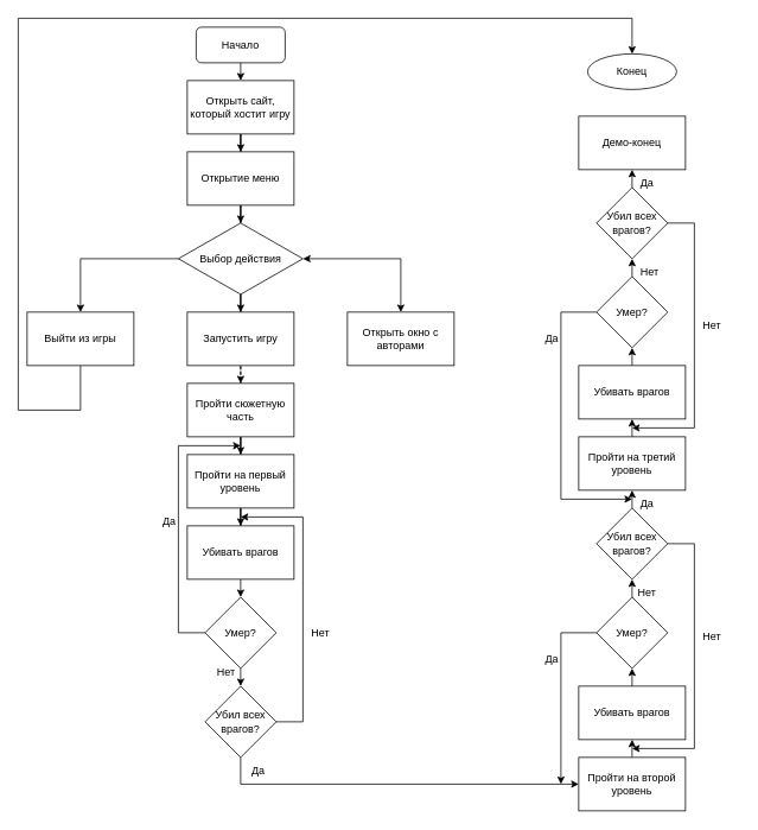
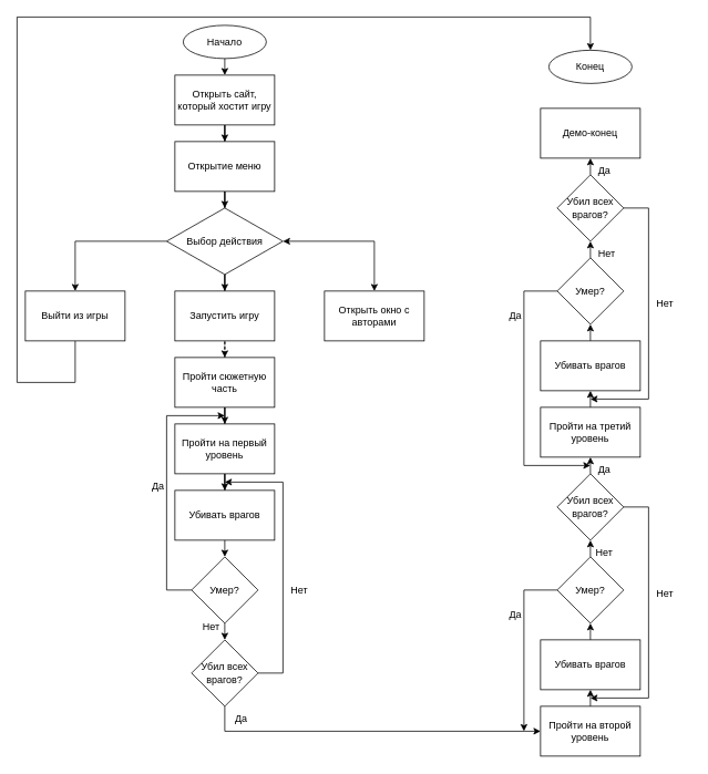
- <mxCell id="2" value="Начало" style="whiteSpace=wrap;html=1;rounded=1;" parent="1" vertex="1"><mxGeometry x="220" y="30" width="100" height="40" as="geometry" /></mxCell>
+ <mxCell id="2" value="Начало" style="ellipse;whiteSpace=wrap;html=1;" parent="1" vertex="1"><mxGeometry x="220" y="30" width="100" height="40" as="geometry" /></mxCell>
